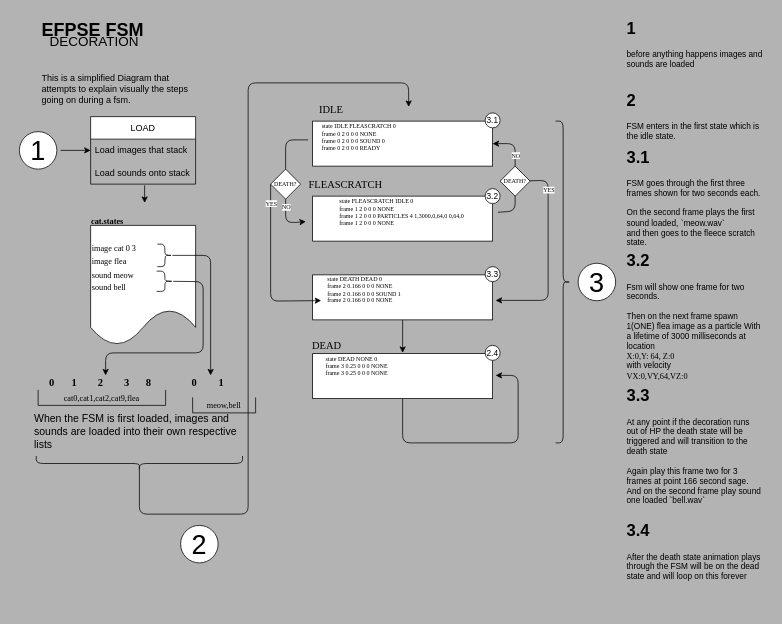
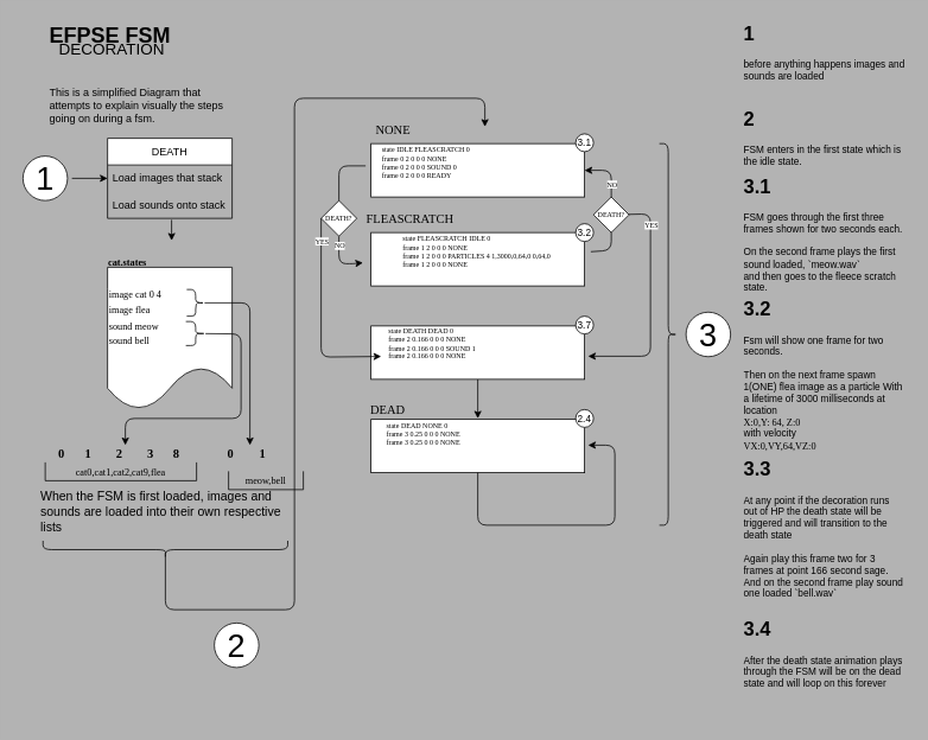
- <mxCell id="33" value="IDLE" style="text;html=1;strokeColor=none;fillColor=none;align=center;verticalAlign=middle;whiteSpace=wrap;rounded=0;fontFamily=Lucida Console;fontSize=14;" vertex="1" parent="1"><mxGeometry x="416" y="131" width="50" height="30" as="geometry" /></mxCell>
+ <mxCell id="33" value="NONE" style="text;html=1;strokeColor=none;fillColor=none;align=center;verticalAlign=middle;whiteSpace=wrap;rounded=0;fontFamily=Lucida Console;fontSize=14;" vertex="1" parent="1"><mxGeometry x="416" y="131" width="50" height="30" as="geometry" /></mxCell>
- <mxCell id="9" value="LOAD" style="swimlane;fontStyle=0;childLayout=stackLayout;horizontal=1;startSize=30;horizontalStack=0;resizeParent=1;resizeParentMax=0;resizeLast=0;collapsible=1;marginBottom=0;whiteSpace=wrap;html=1;" vertex="1" parent="1"><mxGeometry x="120" y="155" width="140" height="90" as="geometry" /></mxCell>
+ <mxCell id="9" value="DEATH" style="swimlane;fontStyle=0;childLayout=stackLayout;horizontal=1;startSize=30;horizontalStack=0;resizeParent=1;resizeParentMax=0;resizeLast=0;collapsible=1;marginBottom=0;whiteSpace=wrap;html=1;" vertex="1" parent="1"><mxGeometry x="120" y="155" width="140" height="90" as="geometry" /></mxCell>
- <mxCell id="15" value="&lt;font face=&quot;Lucida Console&quot;&gt;&lt;font style=&quot;font-size: 11px;&quot;&gt;&lt;font style=&quot;&quot;&gt;image cat 0 3&lt;br&gt;image flea&lt;br&gt;sound meow&lt;br&gt;&lt;/font&gt;sound bell&lt;/font&gt;&lt;br&gt;&lt;/font&gt;" style="shape=document;whiteSpace=wrap;html=1;boundedLbl=1;fontSize=14;align=left;" vertex="1" parent="1"><mxGeometry x="120" y="300" width="140" height="160" as="geometry" /></mxCell>
+ <mxCell id="15" value="&lt;font face=&quot;Lucida Console&quot;&gt;&lt;font style=&quot;font-size: 11px;&quot;&gt;&lt;font style=&quot;&quot;&gt;image cat 0 4&lt;br&gt;image flea&lt;br&gt;sound meow&lt;br&gt;&lt;/font&gt;sound bell&lt;/font&gt;&lt;br&gt;&lt;/font&gt;" style="shape=document;whiteSpace=wrap;html=1;boundedLbl=1;fontSize=14;align=left;" vertex="1" parent="1"><mxGeometry x="120" y="300" width="140" height="160" as="geometry" /></mxCell>
- <mxCell id="62" value="3.3" style="text;html=1;strokeColor=none;fillColor=none;align=center;verticalAlign=middle;whiteSpace=wrap;rounded=0;fontFamily=Helvetica;fontSize=11;" vertex="1" parent="1"><mxGeometry x="646" y="355" width="20" height="20" as="geometry" /></mxCell>
+ <mxCell id="62" value="3.7" style="text;html=1;strokeColor=none;fillColor=none;align=center;verticalAlign=middle;whiteSpace=wrap;rounded=0;fontFamily=Helvetica;fontSize=11;" vertex="1" parent="1"><mxGeometry x="646" y="355" width="20" height="20" as="geometry" /></mxCell>
